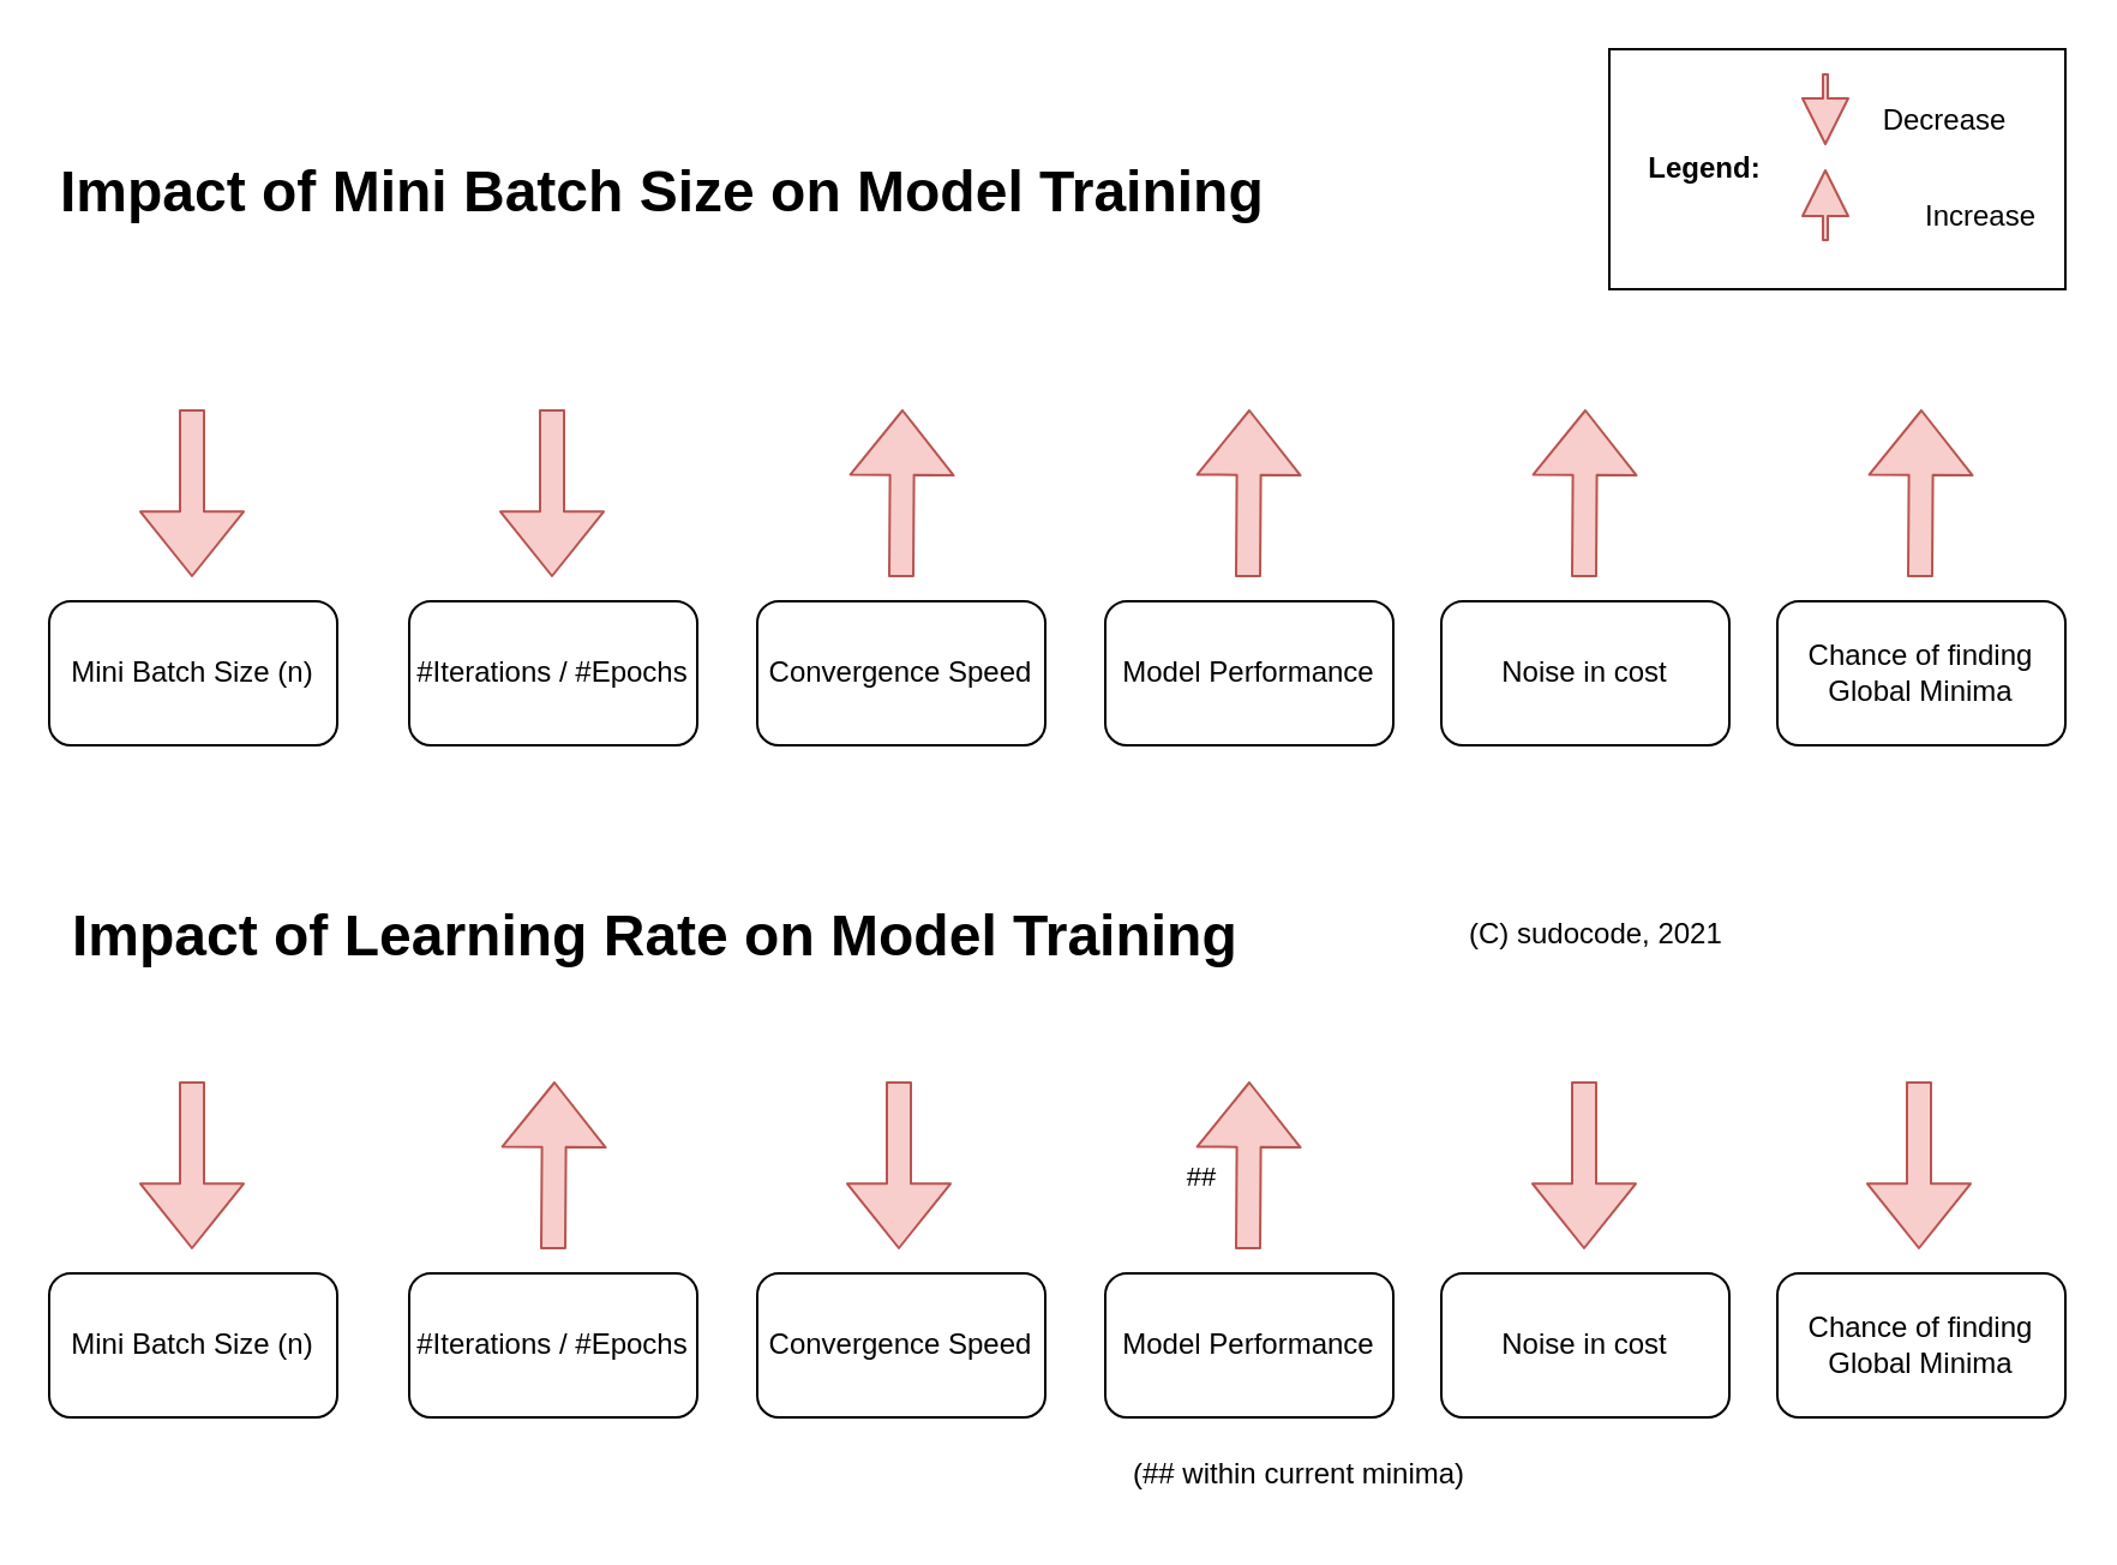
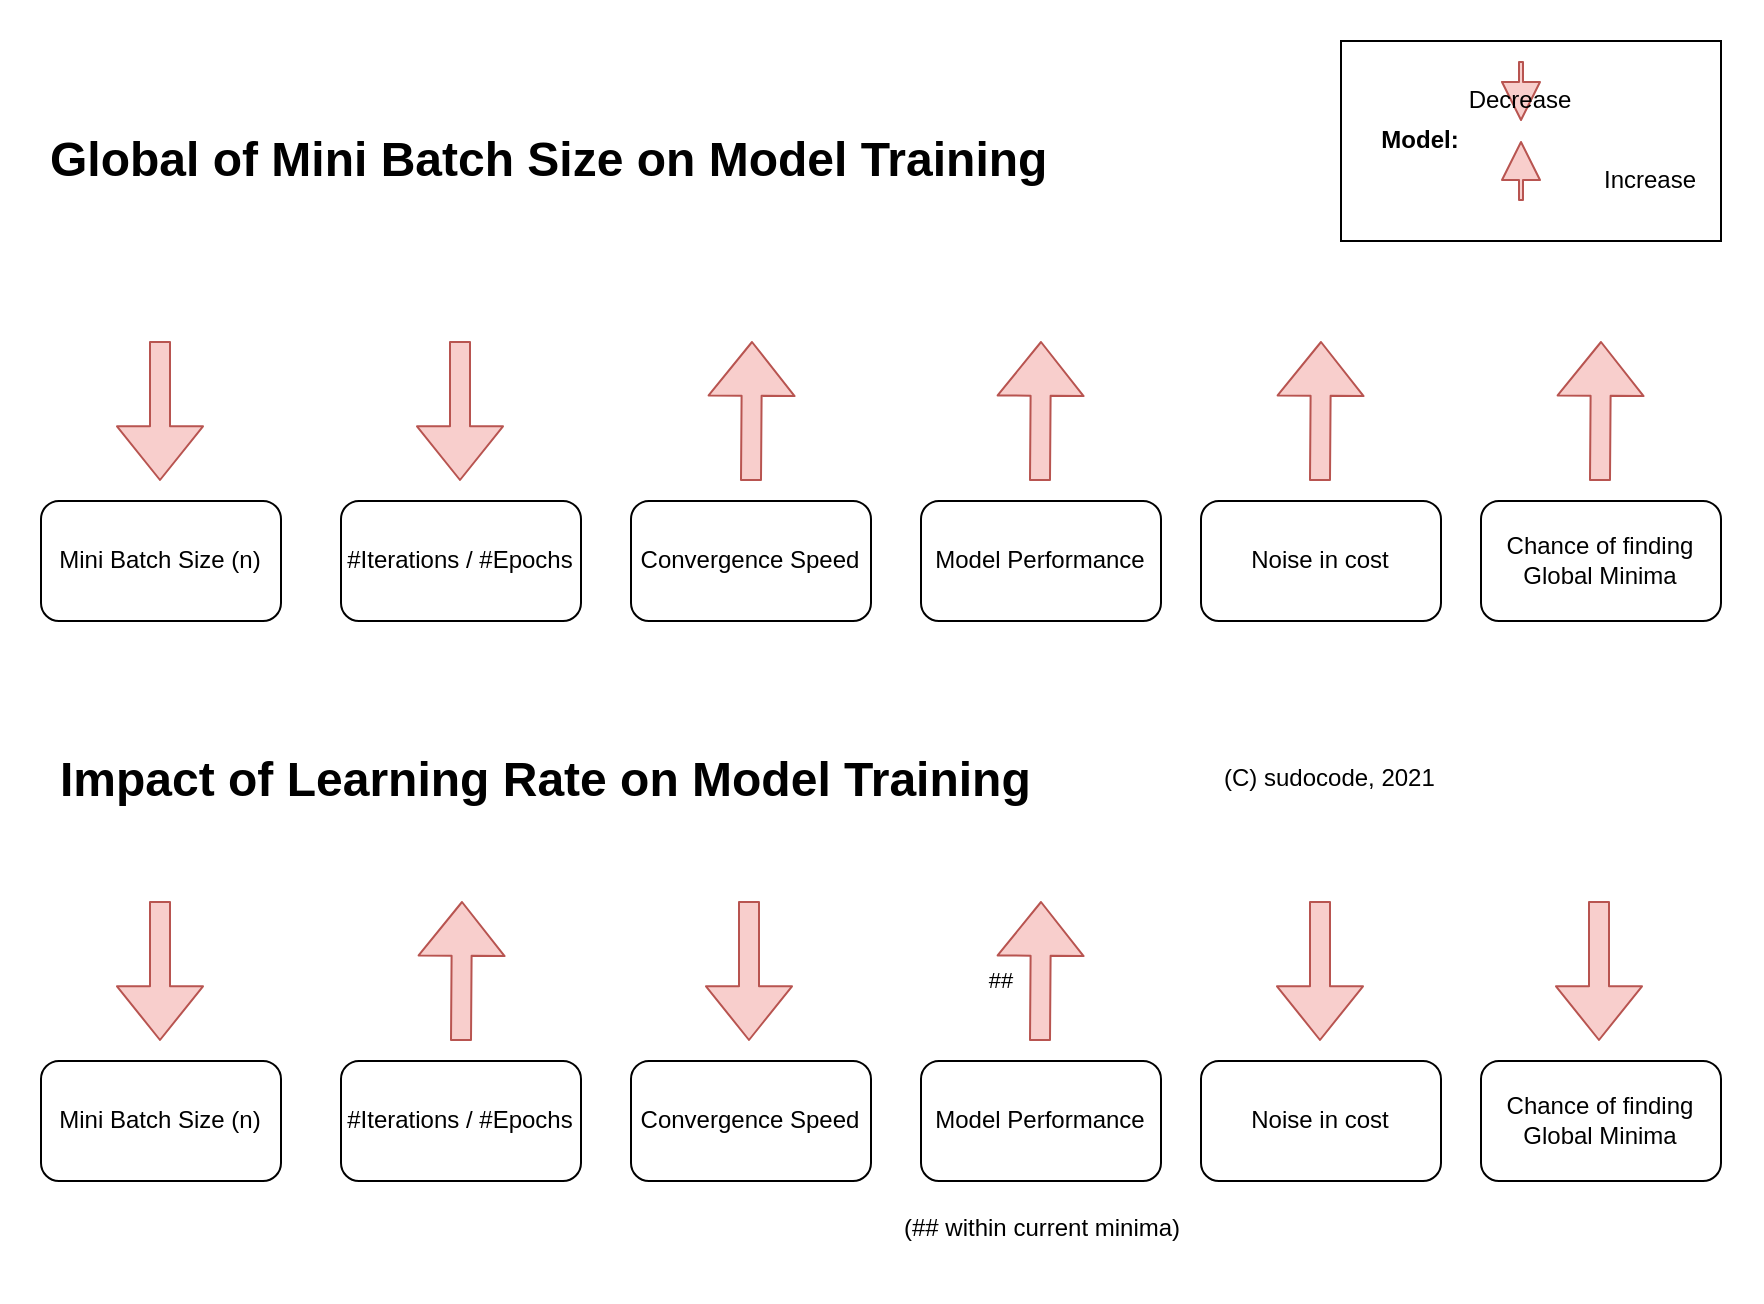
- <mxCell id="18" value="Decrease" style="text;html=1;strokeColor=none;fillColor=none;align=center;verticalAlign=middle;whiteSpace=wrap;rounded=0;" vertex="1" parent="14"><mxGeometry x="120" y="20" width="40" height="20" as="geometry" /></mxCell>
+ <mxCell id="18" value="Decrease" style="text;html=1;strokeColor=none;fillColor=none;align=center;verticalAlign=middle;whiteSpace=wrap;rounded=0;" vertex="1" parent="14"><mxGeometry x="70" y="20" width="40" height="20" as="geometry" /></mxCell>
- <mxCell id="21" value="&lt;h1&gt;Impact of Mini Batch Size on Model Training&lt;br&gt;&lt;/h1&gt;&lt;p&gt;&lt;br&gt;&lt;/p&gt;" style="text;html=1;strokeColor=none;fillColor=none;spacing=5;spacingTop=-20;whiteSpace=wrap;overflow=hidden;rounded=0;" vertex="1" parent="1"><mxGeometry x="20" y="60" width="570" height="50" as="geometry" /></mxCell>
+ <mxCell id="21" value="&lt;h1&gt;Global of Mini Batch Size on Model Training&lt;br&gt;&lt;/h1&gt;&lt;p&gt;&lt;br&gt;&lt;/p&gt;" style="text;html=1;strokeColor=none;fillColor=none;spacing=5;spacingTop=-20;whiteSpace=wrap;overflow=hidden;rounded=0;" vertex="1" parent="1"><mxGeometry x="20" y="60" width="570" height="50" as="geometry" /></mxCell>
- <mxCell id="16" value="&lt;b&gt;Legend:&lt;/b&gt;" style="text;html=1;strokeColor=none;fillColor=none;align=center;verticalAlign=middle;whiteSpace=wrap;rounded=0;" vertex="1" parent="14"><mxGeometry x="20" y="40" width="40" height="20" as="geometry" /></mxCell>
+ <mxCell id="16" value="&lt;b&gt;Model:&lt;/b&gt;" style="text;html=1;strokeColor=none;fillColor=none;align=center;verticalAlign=middle;whiteSpace=wrap;rounded=0;" vertex="1" parent="14"><mxGeometry x="20" y="40" width="40" height="20" as="geometry" /></mxCell>
- <mxCell id="34" value="(## within current minima)" style="text;whiteSpace=wrap;html=1;" vertex="1" parent="1"><mxGeometry x="470" y="600" width="160" height="30" as="geometry" /></mxCell>
+ <mxCell id="34" value="(## within current minima)" style="text;whiteSpace=wrap;html=1;" vertex="1" parent="1"><mxGeometry x="450" y="600" width="160" height="30" as="geometry" /></mxCell>
